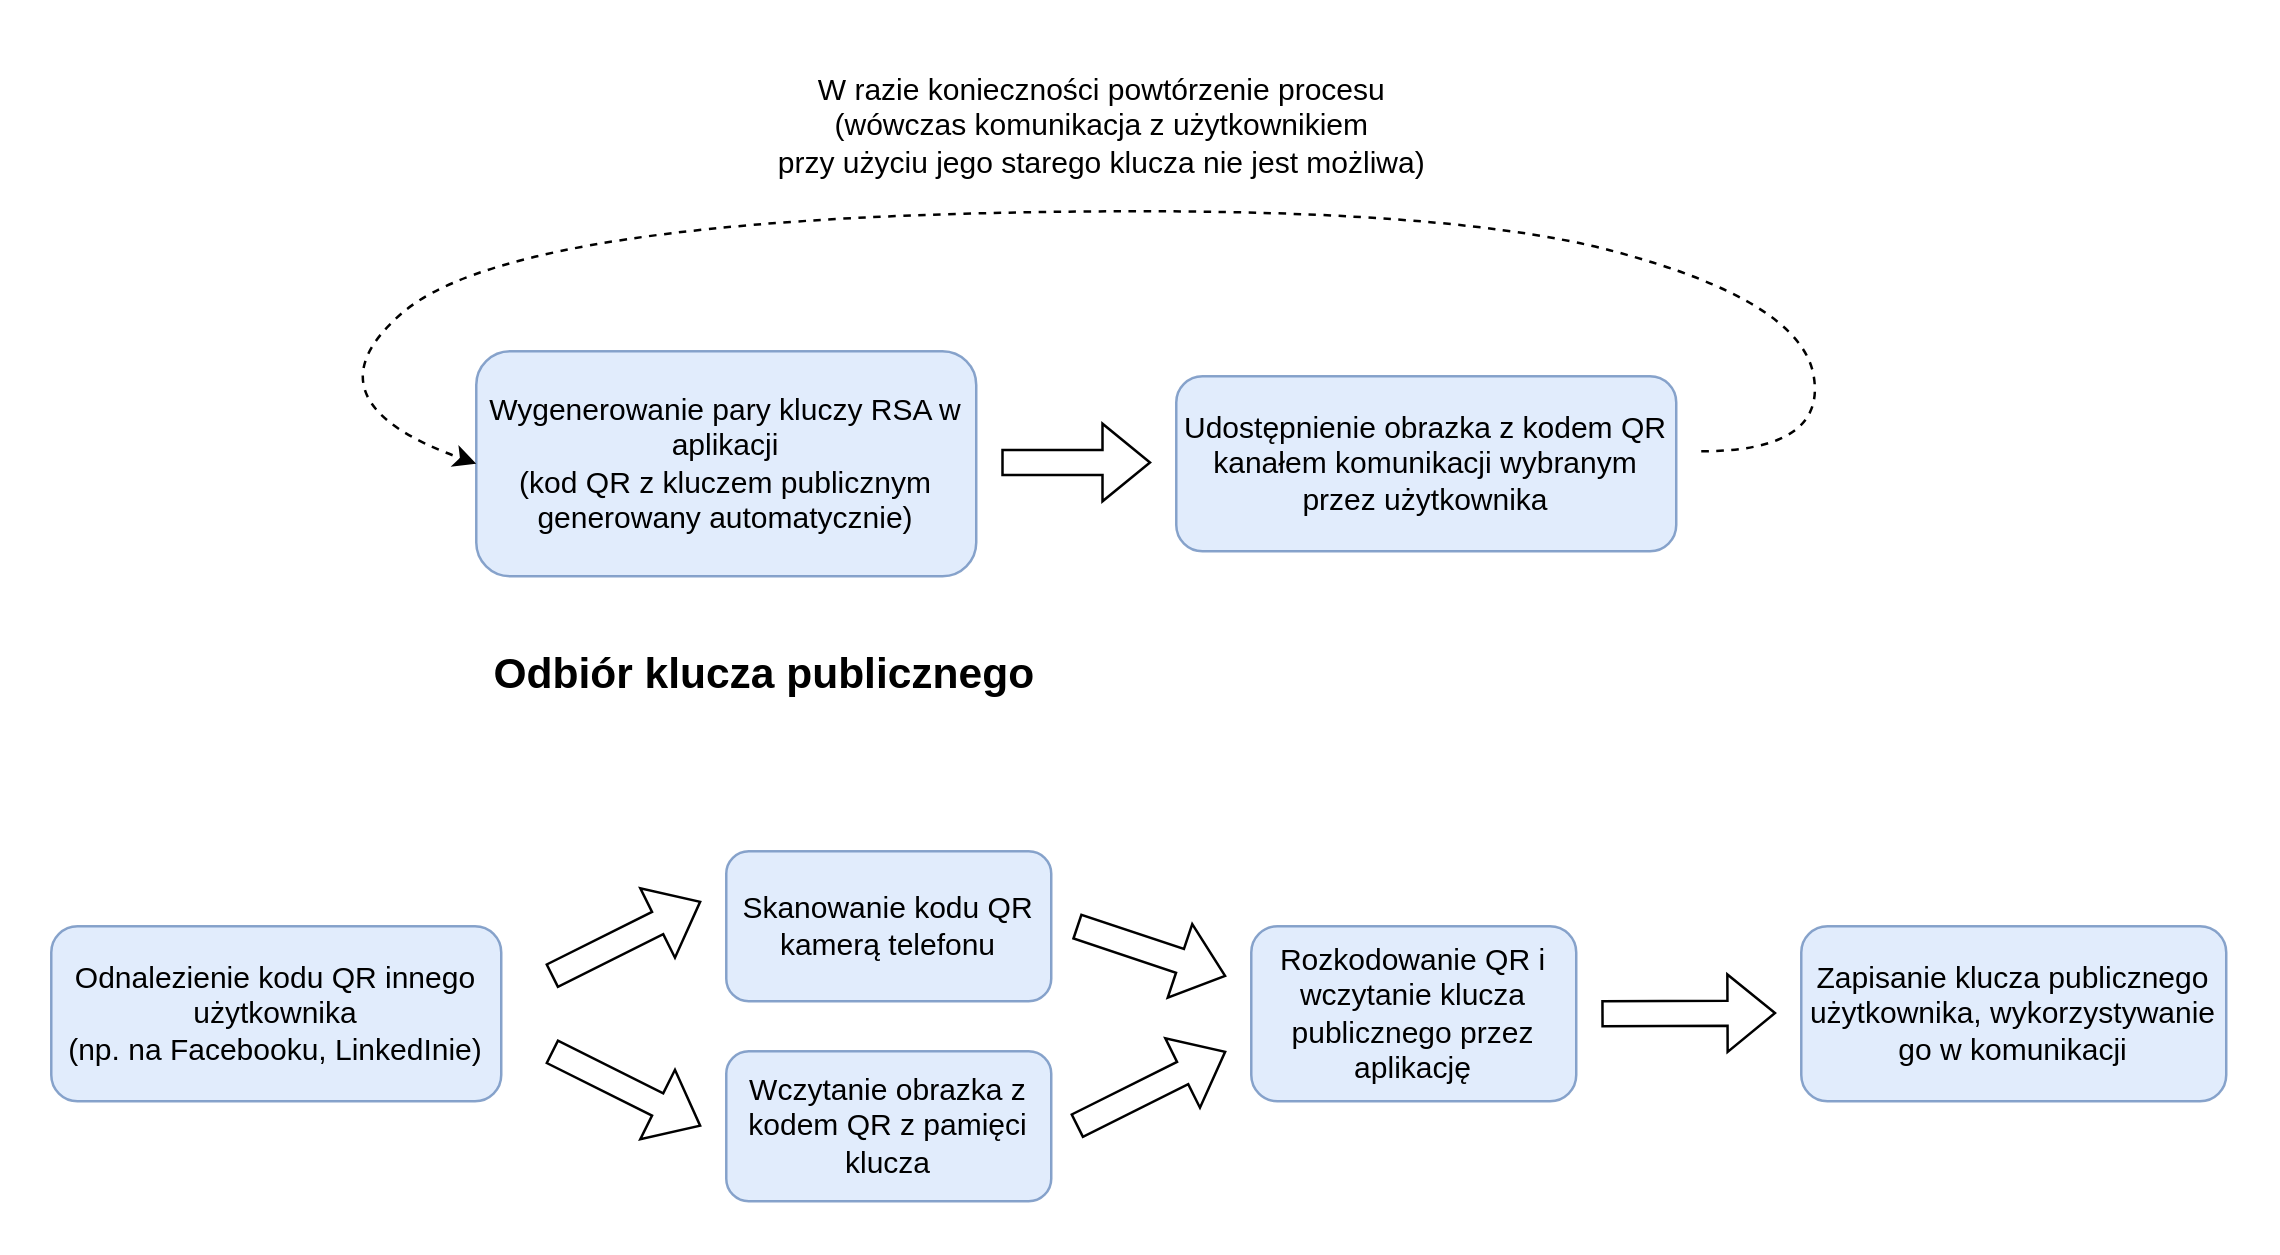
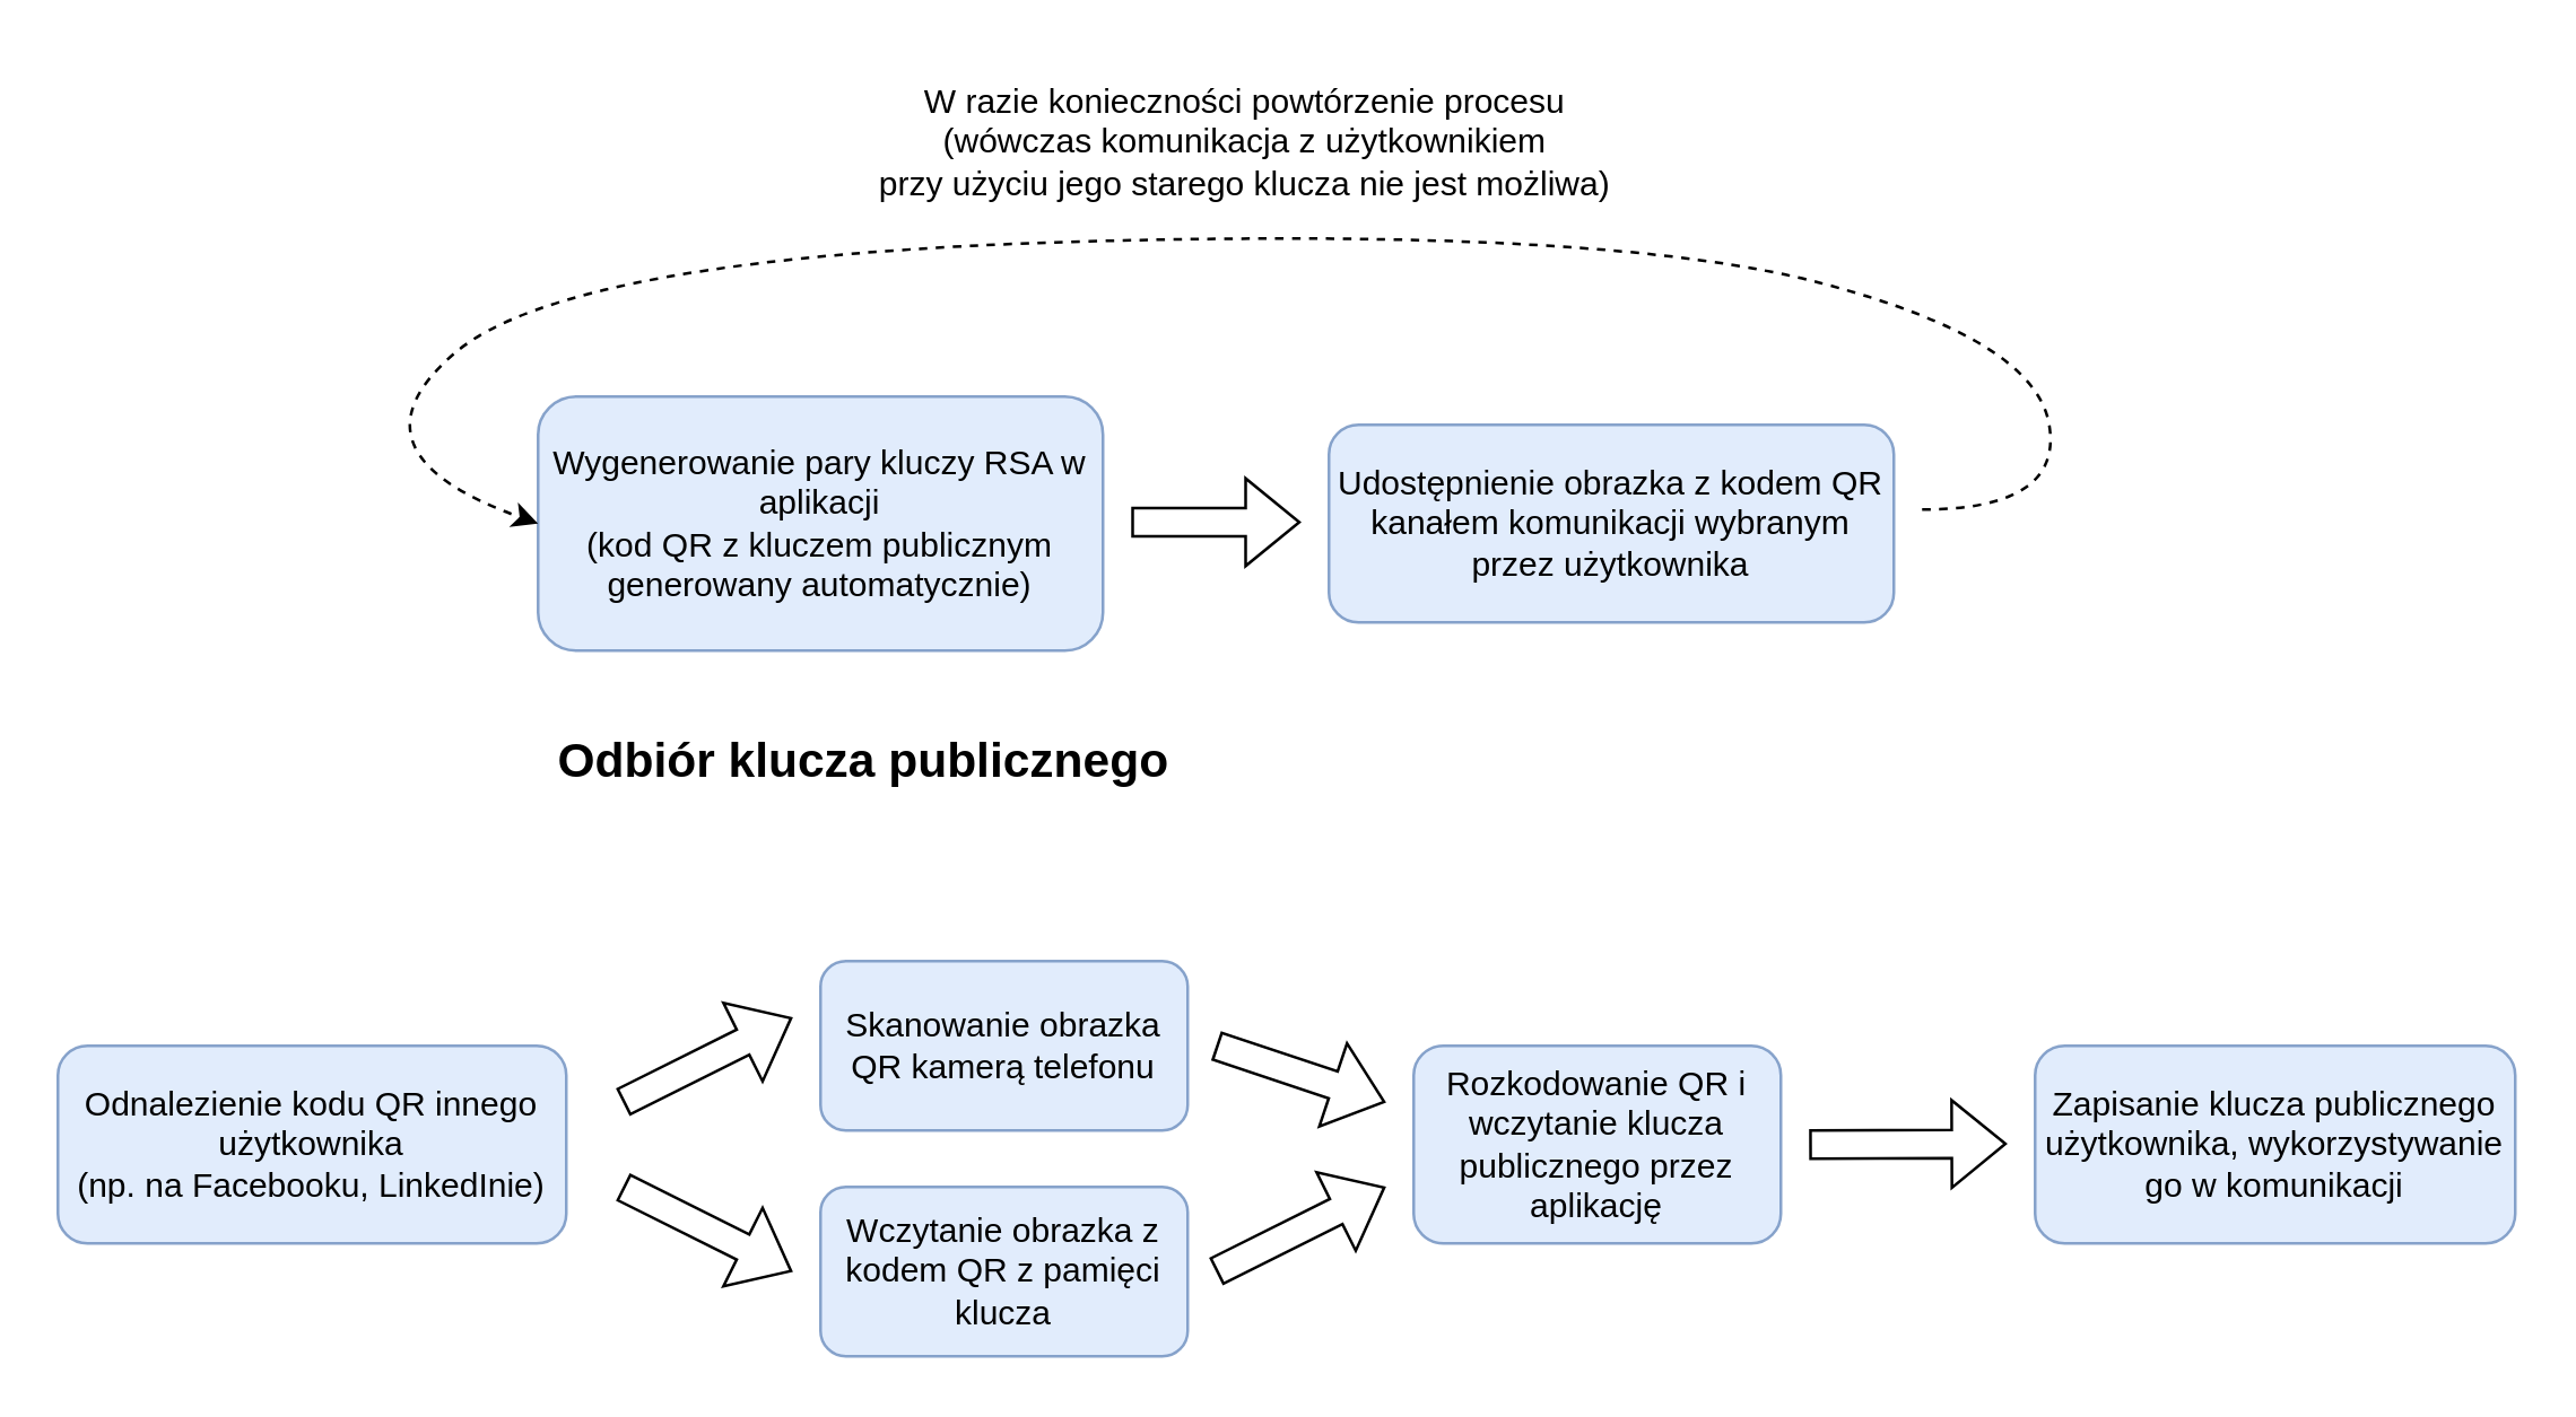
- <mxCell id="2" value="Skanowanie kodu QR kamerą telefonu" style="rounded=1;whiteSpace=wrap;html=1;fillColor=#dae8fc;strokeColor=#6c8ebf;opacity=80;" vertex="1" parent="1"><mxGeometry x="290" y="340" width="130" height="60" as="geometry" /></mxCell>
+ <mxCell id="2" value="Skanowanie obrazka QR kamerą telefonu" style="rounded=1;whiteSpace=wrap;html=1;fillColor=#dae8fc;strokeColor=#6c8ebf;opacity=80;" vertex="1" parent="1"><mxGeometry x="290" y="340" width="130" height="60" as="geometry" /></mxCell>
